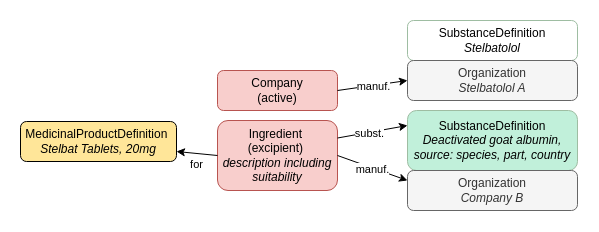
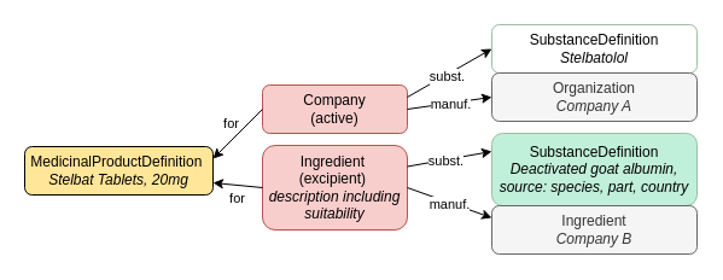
+ <mxCell id="9" value="" style="endArrow=classic;html=1;rounded=0;entryX=0;entryY=0.5;entryDx=0;entryDy=0;exitX=1;exitY=0.25;exitDx=0;exitDy=0;" parent="1" source="3" target="4" edge="1"><mxGeometry x="-0.333" y="-2" width="50" height="50" relative="1" as="geometry"><mxPoint x="337" y="40" as="sourcePoint" /><mxPoint x="387" y="109" as="targetPoint" /><mxPoint as="offset" /></mxGeometry></mxCell>
+ <mxCell id="10" value="subst." style="edgeLabel;html=1;align=center;verticalAlign=middle;resizable=0;points=[];" vertex="1" connectable="0" parent="9"><mxGeometry x="-0.09" y="-1" relative="1" as="geometry"><mxPoint as="offset" /></mxGeometry></mxCell>
- <mxCell id="11" value="Organization&lt;br&gt;&lt;i&gt;Stelbatolol A&lt;br&gt;&lt;/i&gt;" style="rounded=1;whiteSpace=wrap;html=1;fontSize=12;glass=0;strokeWidth=1;shadow=0;fillColor=#f5f5f5;strokeColor=#666666;fontColor=#333333;" vertex="1" parent="1"><mxGeometry x="407" y="60" width="170" height="40" as="geometry" /></mxCell>
+ <mxCell id="11" value="Organization&lt;br&gt;&lt;i&gt;Company A&lt;br&gt;&lt;/i&gt;" style="rounded=1;whiteSpace=wrap;html=1;fontSize=12;glass=0;strokeWidth=1;shadow=0;fillColor=#f5f5f5;strokeColor=#666666;fontColor=#333333;" vertex="1" parent="1"><mxGeometry x="407" y="60" width="170" height="40" as="geometry" /></mxCell>
+ <mxCell id="7" value="for" style="endArrow=classic;html=1;rounded=0;exitX=0;exitY=0.5;exitDx=0;exitDy=0;entryX=1;entryY=0.25;entryDx=0;entryDy=0;" parent="1" source="3" target="2" edge="1"><mxGeometry x="-0.062" y="-10" width="50" height="50" relative="1" as="geometry"><mxPoint x="227" y="109" as="sourcePoint" /><mxPoint x="157" y="99" as="targetPoint" /><mxPoint as="offset" /></mxGeometry></mxCell>
- <mxCell id="13" value="Organization&lt;br&gt;&lt;i&gt;Company B&lt;br&gt;&lt;/i&gt;" style="rounded=1;whiteSpace=wrap;html=1;fontSize=12;glass=0;strokeWidth=1;shadow=0;fillColor=#f5f5f5;strokeColor=#666666;fontColor=#333333;" vertex="1" parent="1"><mxGeometry x="407" y="170" width="170" height="40" as="geometry" /></mxCell>
+ <mxCell id="13" value="Ingredient&lt;br&gt;&lt;i&gt;Company B&lt;br&gt;&lt;/i&gt;" style="rounded=1;whiteSpace=wrap;html=1;fontSize=12;glass=0;strokeWidth=1;shadow=0;fillColor=#f5f5f5;strokeColor=#666666;fontColor=#333333;" vertex="1" parent="1"><mxGeometry x="407" y="170" width="170" height="40" as="geometry" /></mxCell>
